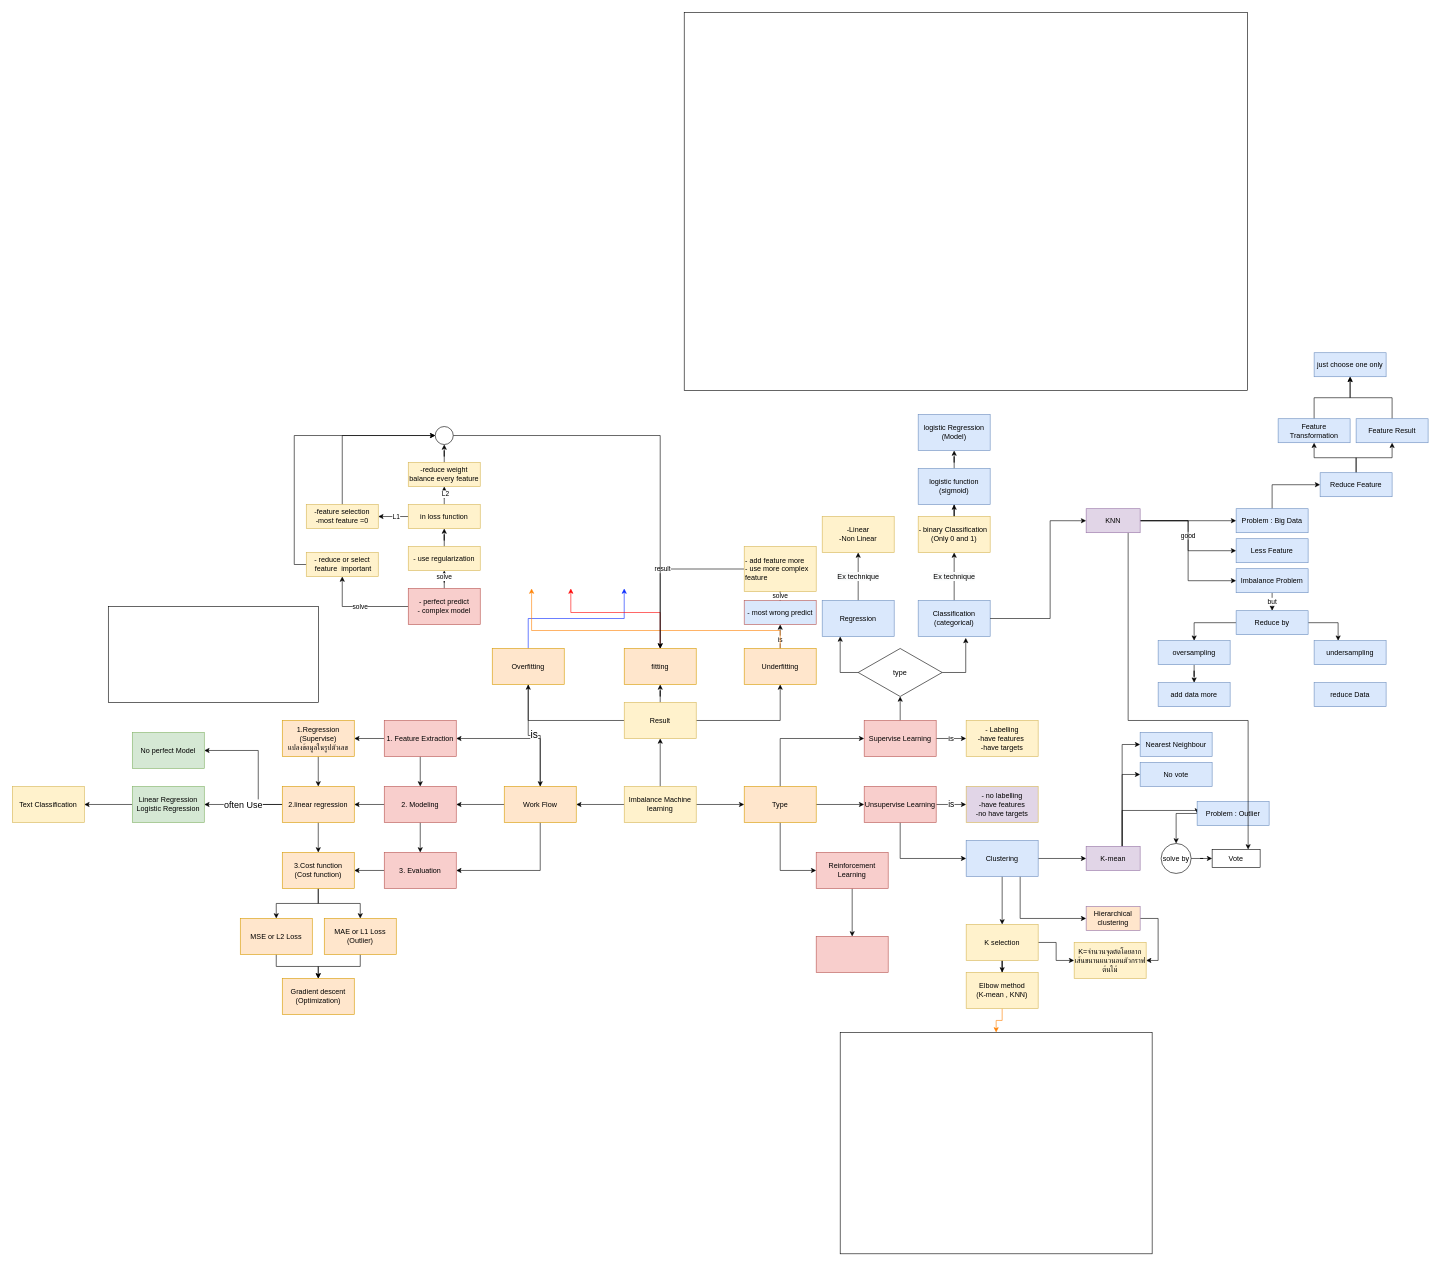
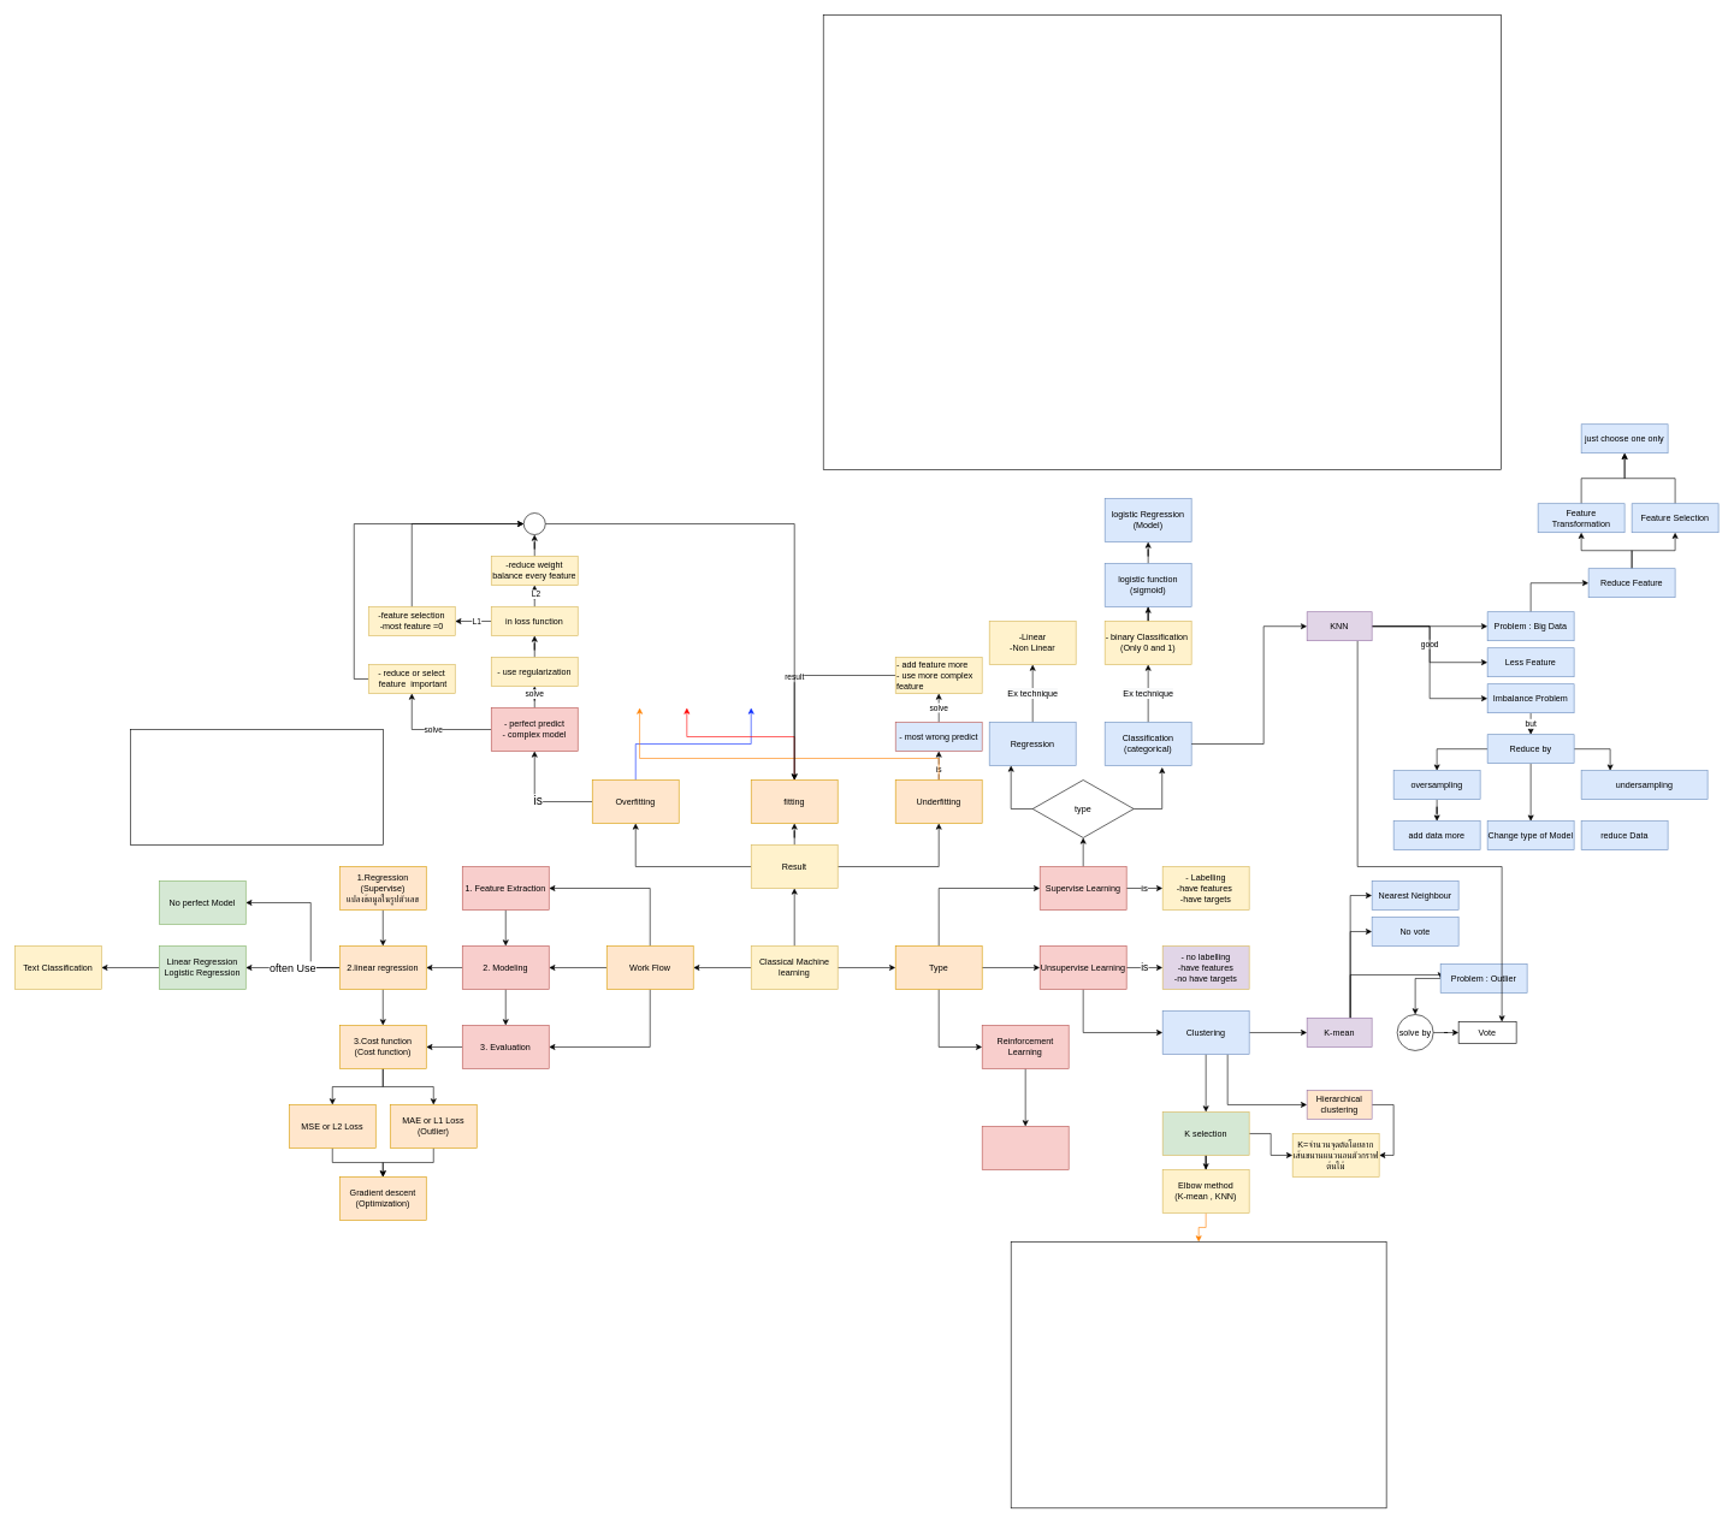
- <mxCell id="142" value="Feature Result" style="whiteSpace=wrap;html=1;rounded=0;fillColor=#dae8fc;strokeColor=#6c8ebf;" vertex="1" parent="1"><mxGeometry x="2260" y="697" width="120" height="40" as="geometry" /></mxCell>
+ <mxCell id="142" value="Feature Selection" style="whiteSpace=wrap;html=1;rounded=0;fillColor=#dae8fc;strokeColor=#6c8ebf;" vertex="1" parent="1"><mxGeometry x="2260" y="697" width="120" height="40" as="geometry" /></mxCell>
- <mxCell id="77" value="- add feature more&lt;br&gt;&lt;div&gt;&lt;span&gt;- use more complex feature&lt;/span&gt;&lt;/div&gt;" style="rounded=0;whiteSpace=wrap;html=1;fillColor=#fff2cc;strokeColor=#d6b656;align=left;" parent="1" vertex="1"><mxGeometry x="1240" y="910" width="120" height="75" as="geometry" /></mxCell>
+ <mxCell id="77" value="- add feature more&lt;br&gt;&lt;div&gt;&lt;span&gt;- use more complex feature&lt;/span&gt;&lt;/div&gt;" style="rounded=0;whiteSpace=wrap;html=1;fillColor=#fff2cc;strokeColor=#d6b656;align=left;" parent="1" vertex="1"><mxGeometry x="1240" y="910" width="120" height="50" as="geometry" /></mxCell>
- <mxCell id="152" value="undersampling" style="whiteSpace=wrap;html=1;rounded=0;fillColor=#dae8fc;strokeColor=#6c8ebf;" vertex="1" parent="1"><mxGeometry x="2190" y="1067" width="120" height="40" as="geometry" /></mxCell>
+ <mxCell id="152" value="undersampling" style="whiteSpace=wrap;html=1;rounded=0;fillColor=#dae8fc;strokeColor=#6c8ebf;" vertex="1" parent="1"><mxGeometry x="2190" y="1067" width="175" height="40" as="geometry" /></mxCell>
+ <mxCell id="148" value="" style="edgeStyle=orthogonalEdgeStyle;rounded=0;orthogonalLoop=1;jettySize=auto;html=1;" edge="1" parent="1" source="149" target="155"><mxGeometry relative="1" as="geometry" /></mxCell>
+ <mxCell id="155" value="Change type of Model" style="whiteSpace=wrap;html=1;rounded=0;fillColor=#dae8fc;strokeColor=#6c8ebf;" vertex="1" parent="1"><mxGeometry x="2060" y="1137" width="120" height="40" as="geometry" /></mxCell>
- <mxCell id="48" value="&lt;font style=&quot;font-size: 17px&quot;&gt;is&lt;/font&gt;" style="edgeStyle=orthogonalEdgeStyle;rounded=0;orthogonalLoop=1;jettySize=auto;html=1;jumpSize=13;" parent="1" source="50" target="21" edge="1"><mxGeometry relative="1" as="geometry" /></mxCell>
+ <mxCell id="48" value="&lt;font style=&quot;font-size: 17px&quot;&gt;is&lt;/font&gt;" style="edgeStyle=orthogonalEdgeStyle;rounded=0;orthogonalLoop=1;jettySize=auto;html=1;jumpSize=13;" parent="1" source="50" target="60" edge="1"><mxGeometry relative="1" as="geometry" /></mxCell>
- <mxCell id="23" value="" style="edgeStyle=orthogonalEdgeStyle;rounded=0;orthogonalLoop=1;jettySize=auto;html=1;" parent="1" source="24" target="31" edge="1"><mxGeometry relative="1" as="geometry" /></mxCell>
- <mxCell id="5" value="Imbalance Machine&lt;br&gt;learning" style="rounded=0;whiteSpace=wrap;html=1;fillColor=#fff2cc;strokeColor=#d6b656;" parent="1" vertex="1"><mxGeometry x="1040" y="1310" width="120" height="60" as="geometry" /></mxCell>
+ <mxCell id="5" value="Classical Machine&lt;br&gt;learning" style="rounded=0;whiteSpace=wrap;html=1;fillColor=#fff2cc;strokeColor=#d6b656;" parent="1" vertex="1"><mxGeometry x="1040" y="1310" width="120" height="60" as="geometry" /></mxCell>
- <mxCell id="115" value="K selection" style="whiteSpace=wrap;html=1;rounded=0;fillColor=#fff2cc;strokeColor=#d6b656;" vertex="1" parent="1"><mxGeometry x="1610" y="1540" width="120" height="60" as="geometry" /></mxCell>
+ <mxCell id="115" value="K selection" style="whiteSpace=wrap;html=1;rounded=0;fillColor=#d5e8d4;strokeColor=#d6b656;" vertex="1" parent="1"><mxGeometry x="1610" y="1540" width="120" height="60" as="geometry" /></mxCell>
